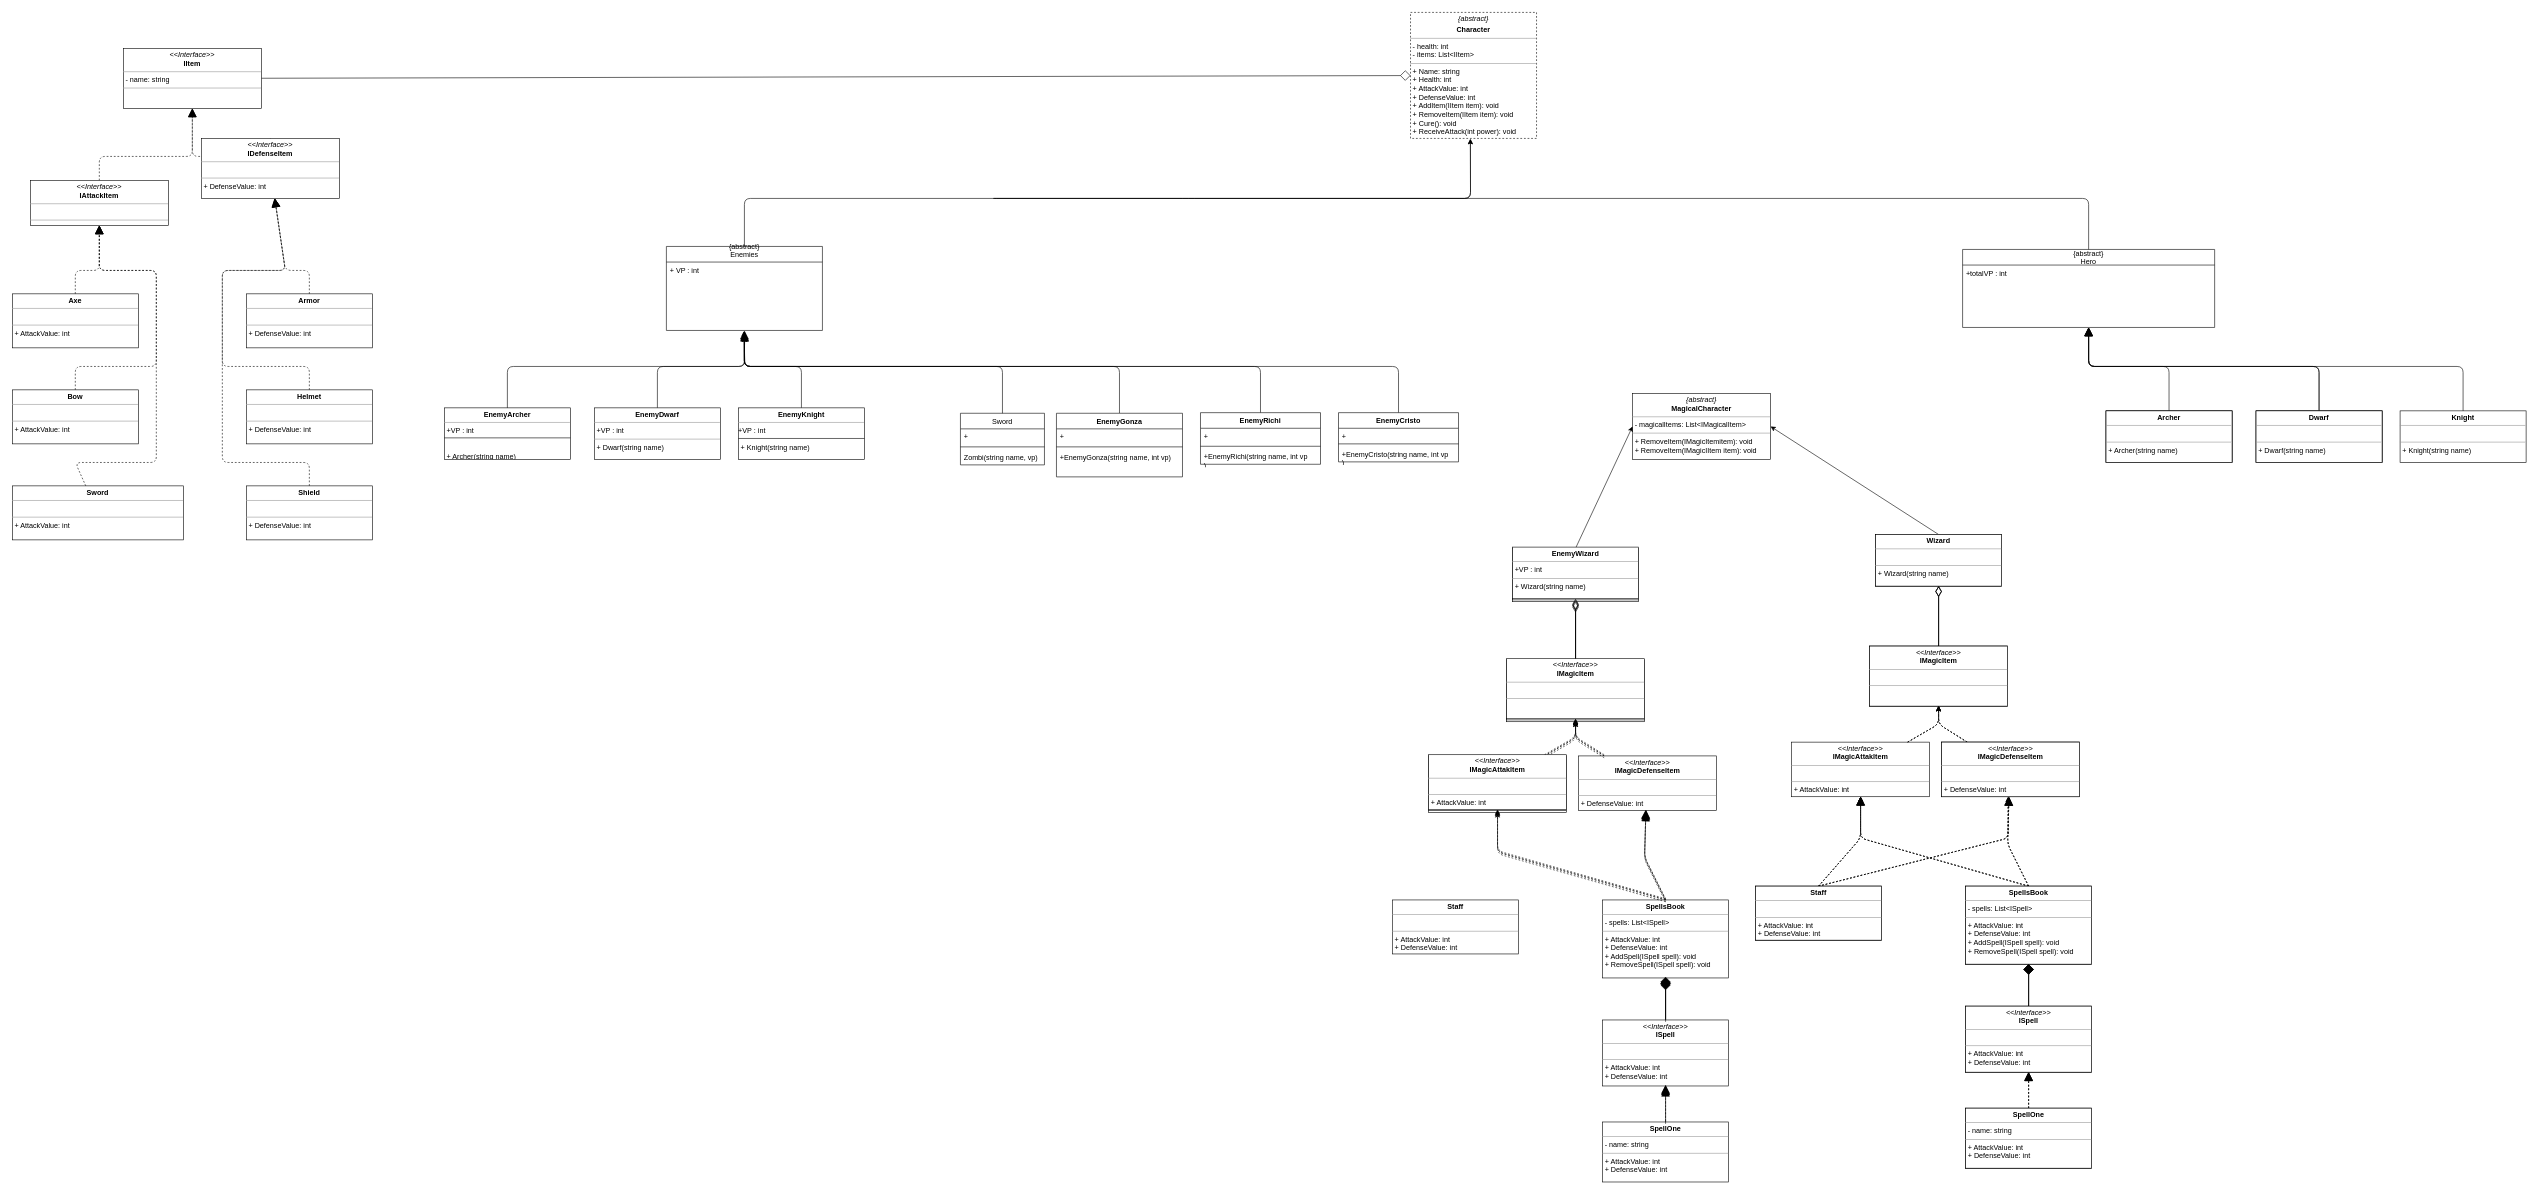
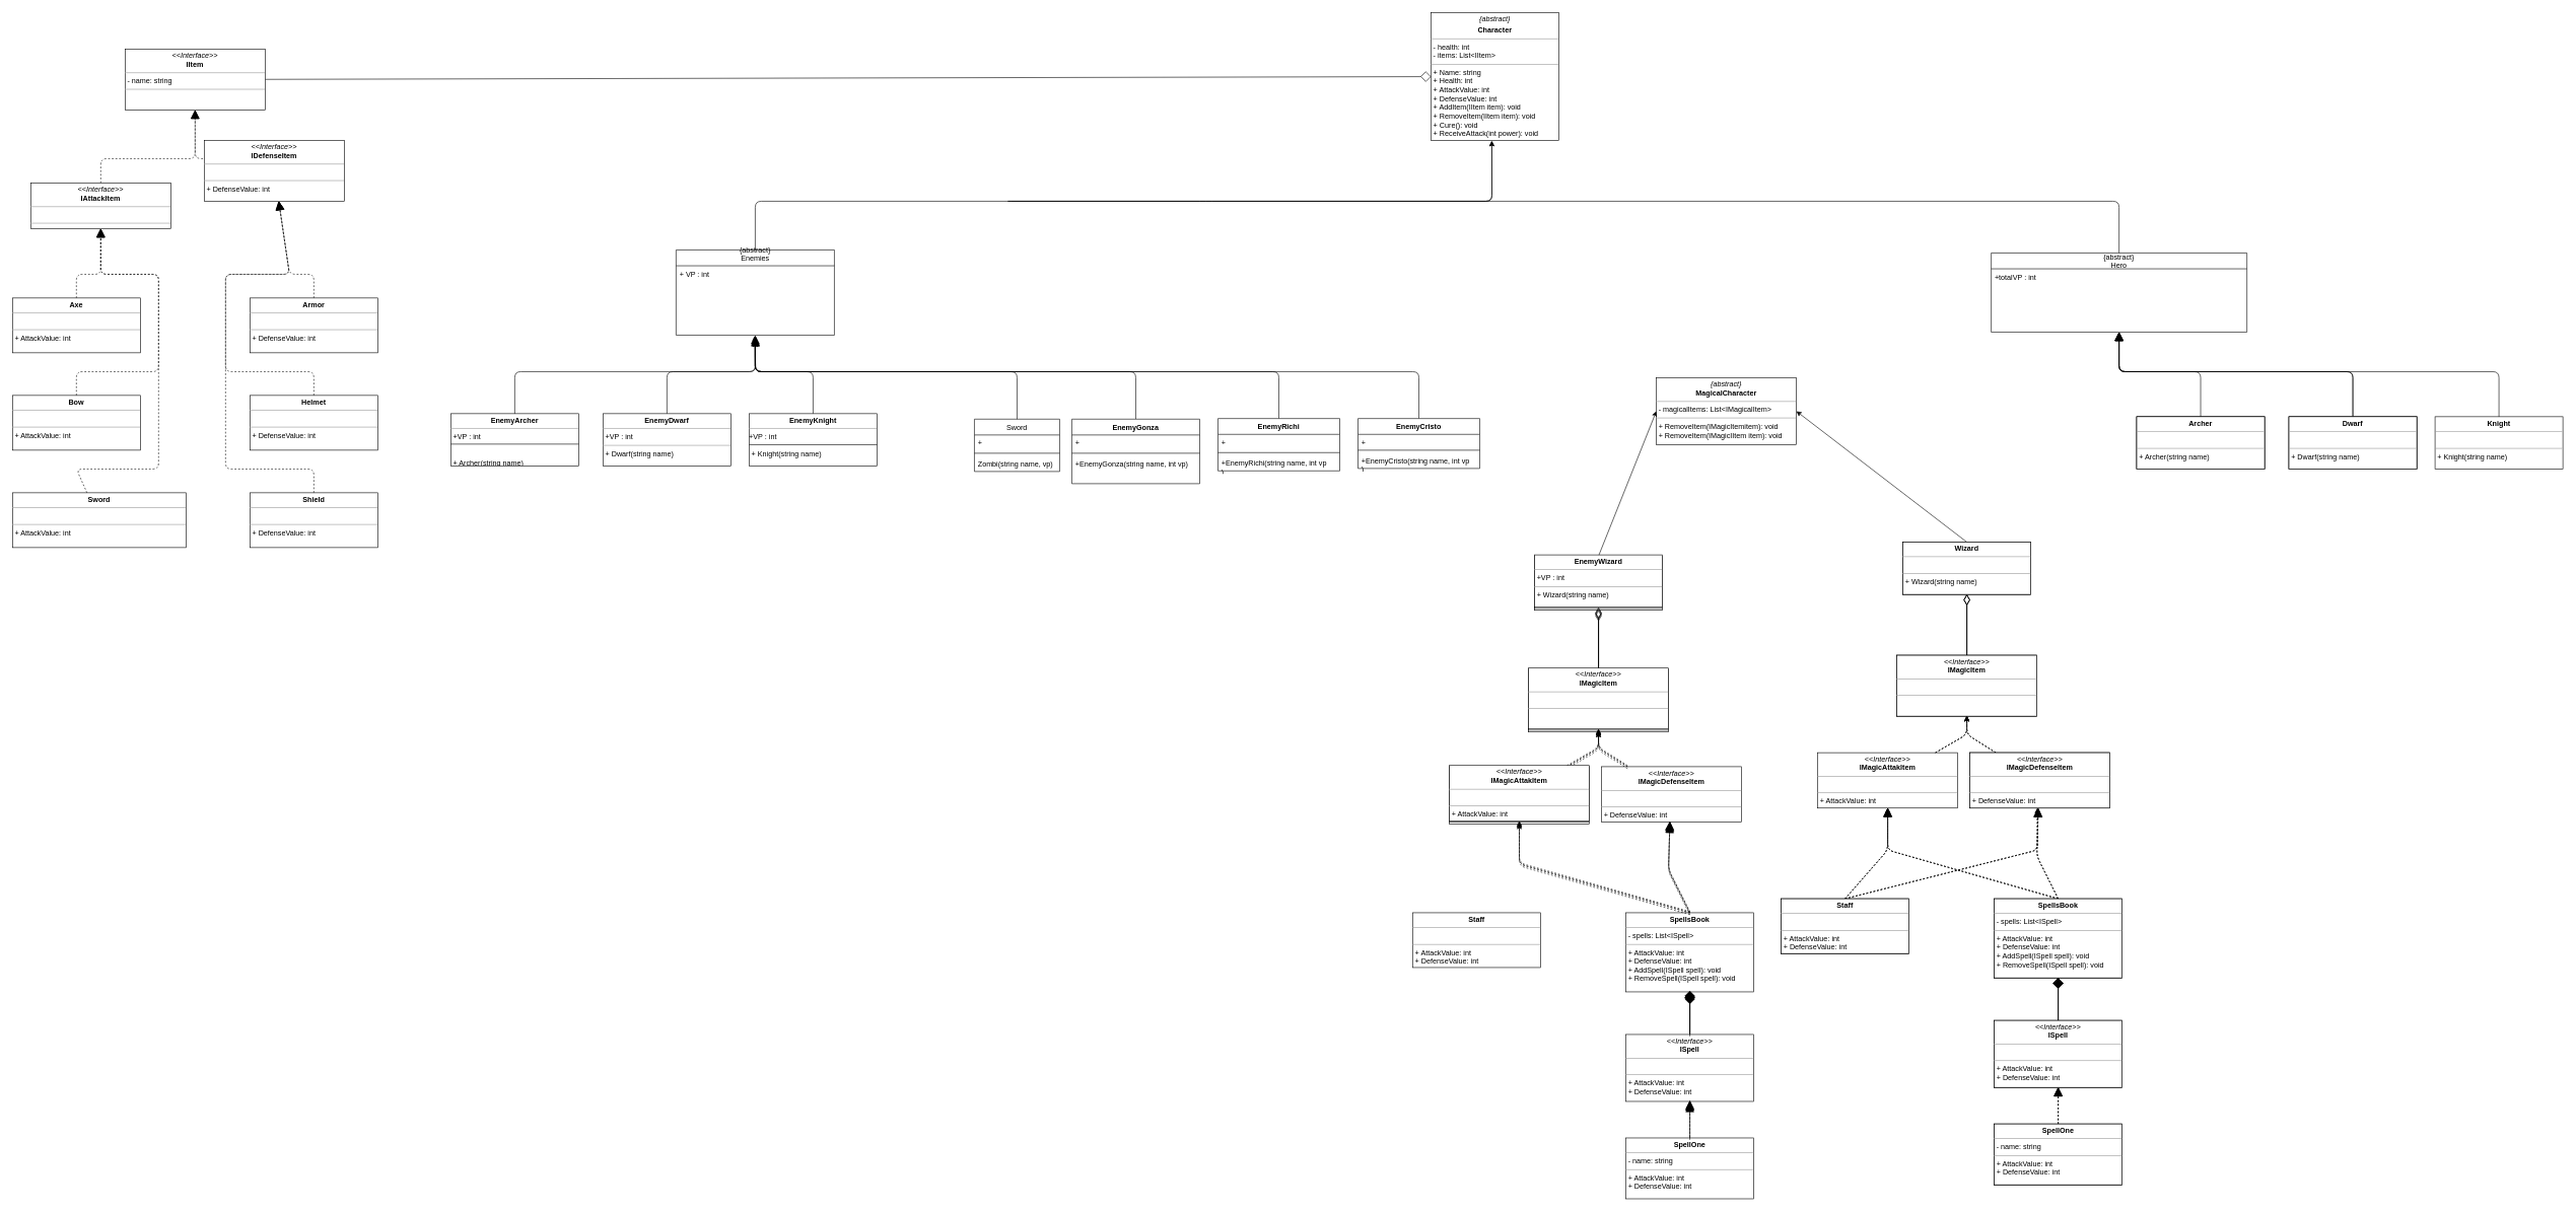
- <mxCell id="2" value="&lt;p style=&quot;margin: 0px ; margin-top: 4px ; text-align: center&quot;&gt;&lt;i&gt;{abstract}&lt;/i&gt;&lt;/p&gt;&lt;p style=&quot;margin: 0px ; margin-top: 4px ; text-align: center&quot;&gt;&lt;b&gt;Character&lt;/b&gt;&lt;/p&gt;&lt;hr size=&quot;1&quot;&gt;&lt;p style=&quot;margin: 0px ; margin-left: 4px&quot;&gt;- health: int&lt;/p&gt;&lt;p style=&quot;margin: 0px ; margin-left: 4px&quot;&gt;- items: List&amp;lt;IItem&amp;gt;&lt;/p&gt;&lt;hr size=&quot;1&quot;&gt;&lt;p style=&quot;margin: 0px 0px 0px 4px&quot;&gt;+ Name: string&lt;br&gt;+ Health: int&lt;/p&gt;&lt;p style=&quot;margin: 0px 0px 0px 4px&quot;&gt;+ AttackValue: int&lt;/p&gt;&lt;p style=&quot;margin: 0px 0px 0px 4px&quot;&gt;+ DefenseValue: int&lt;/p&gt;&lt;p style=&quot;margin: 0px 0px 0px 4px&quot;&gt;+ AddItem(IItem item): void&lt;/p&gt;&lt;p style=&quot;margin: 0px 0px 0px 4px&quot;&gt;+ RemoveItem(IItem item): void&lt;/p&gt;&lt;p style=&quot;margin: 0px 0px 0px 4px&quot;&gt;+ Cure(): void&lt;/p&gt;&lt;p style=&quot;margin: 0px 0px 0px 4px&quot;&gt;+ ReceiveAttack(int power): void&lt;/p&gt;&lt;div&gt;&lt;br&gt;&lt;/div&gt;" style="verticalAlign=top;align=left;overflow=fill;fontSize=12;fontFamily=Helvetica;html=1;dashed=1;" vertex="1" parent="1"><mxGeometry x="2350" y="20" width="210" height="210" as="geometry" /></mxCell>
+ <mxCell id="2" value="&lt;p style=&quot;margin: 0px ; margin-top: 4px ; text-align: center&quot;&gt;&lt;i&gt;{abstract}&lt;/i&gt;&lt;/p&gt;&lt;p style=&quot;margin: 0px ; margin-top: 4px ; text-align: center&quot;&gt;&lt;b&gt;Character&lt;/b&gt;&lt;/p&gt;&lt;hr size=&quot;1&quot;&gt;&lt;p style=&quot;margin: 0px ; margin-left: 4px&quot;&gt;- health: int&lt;/p&gt;&lt;p style=&quot;margin: 0px ; margin-left: 4px&quot;&gt;- items: List&amp;lt;IItem&amp;gt;&lt;/p&gt;&lt;hr size=&quot;1&quot;&gt;&lt;p style=&quot;margin: 0px 0px 0px 4px&quot;&gt;+ Name: string&lt;br&gt;+ Health: int&lt;/p&gt;&lt;p style=&quot;margin: 0px 0px 0px 4px&quot;&gt;+ AttackValue: int&lt;/p&gt;&lt;p style=&quot;margin: 0px 0px 0px 4px&quot;&gt;+ DefenseValue: int&lt;/p&gt;&lt;p style=&quot;margin: 0px 0px 0px 4px&quot;&gt;+ AddItem(IItem item): void&lt;/p&gt;&lt;p style=&quot;margin: 0px 0px 0px 4px&quot;&gt;+ RemoveItem(IItem item): void&lt;/p&gt;&lt;p style=&quot;margin: 0px 0px 0px 4px&quot;&gt;+ Cure(): void&lt;/p&gt;&lt;p style=&quot;margin: 0px 0px 0px 4px&quot;&gt;+ ReceiveAttack(int power): void&lt;/p&gt;&lt;div&gt;&lt;br&gt;&lt;/div&gt;" style="verticalAlign=top;align=left;overflow=fill;fontSize=12;fontFamily=Helvetica;html=1;" vertex="1" parent="1"><mxGeometry x="2350" y="20" width="210" height="210" as="geometry" /></mxCell>
- <mxCell id="41" value="&lt;p style=&quot;margin: 0px ; margin-top: 4px ; text-align: center&quot;&gt;&lt;i&gt;{abstract}&lt;/i&gt;&lt;br&gt;&lt;b&gt;MagicalCharacter&lt;/b&gt;&lt;/p&gt;&lt;hr size=&quot;1&quot;&gt;&lt;p style=&quot;margin: 0px ; margin-left: 4px&quot;&gt;- magicalItems: List&amp;lt;IMagicalItem&amp;gt;&lt;br&gt;&lt;/p&gt;&lt;hr size=&quot;1&quot;&gt;&lt;p style=&quot;margin: 0px 0px 0px 4px&quot;&gt;+ RemoveItem(IMagicItemitem): void&lt;/p&gt;&lt;p style=&quot;margin: 0px 0px 0px 4px&quot;&gt;+ RemoveItem(IMagicIItem item): void&lt;/p&gt;&lt;p style=&quot;margin: 0px 0px 0px 4px&quot;&gt;&lt;br&gt;&lt;/p&gt;&lt;div&gt;&lt;br&gt;&lt;/div&gt;" style="verticalAlign=top;align=left;overflow=fill;fontSize=12;fontFamily=Helvetica;html=1;" vertex="1" parent="1"><mxGeometry x="2720" y="655" width="230" height="110" as="geometry" /></mxCell>
+ <mxCell id="41" value="&lt;p style=&quot;margin: 0px ; margin-top: 4px ; text-align: center&quot;&gt;&lt;i&gt;{abstract}&lt;/i&gt;&lt;br&gt;&lt;b&gt;MagicalCharacter&lt;/b&gt;&lt;/p&gt;&lt;hr size=&quot;1&quot;&gt;&lt;p style=&quot;margin: 0px ; margin-left: 4px&quot;&gt;- magicalItems: List&amp;lt;IMagicalItem&amp;gt;&lt;br&gt;&lt;/p&gt;&lt;hr size=&quot;1&quot;&gt;&lt;p style=&quot;margin: 0px 0px 0px 4px&quot;&gt;+ RemoveItem(IMagicItemitem): void&lt;/p&gt;&lt;p style=&quot;margin: 0px 0px 0px 4px&quot;&gt;+ RemoveItem(IMagicIItem item): void&lt;/p&gt;&lt;p style=&quot;margin: 0px 0px 0px 4px&quot;&gt;&lt;br&gt;&lt;/p&gt;&lt;div&gt;&lt;br&gt;&lt;/div&gt;" style="verticalAlign=top;align=left;overflow=fill;fontSize=12;fontFamily=Helvetica;html=1;" vertex="1" parent="1"><mxGeometry x="2720" y="620" width="230" height="110" as="geometry" /></mxCell>
